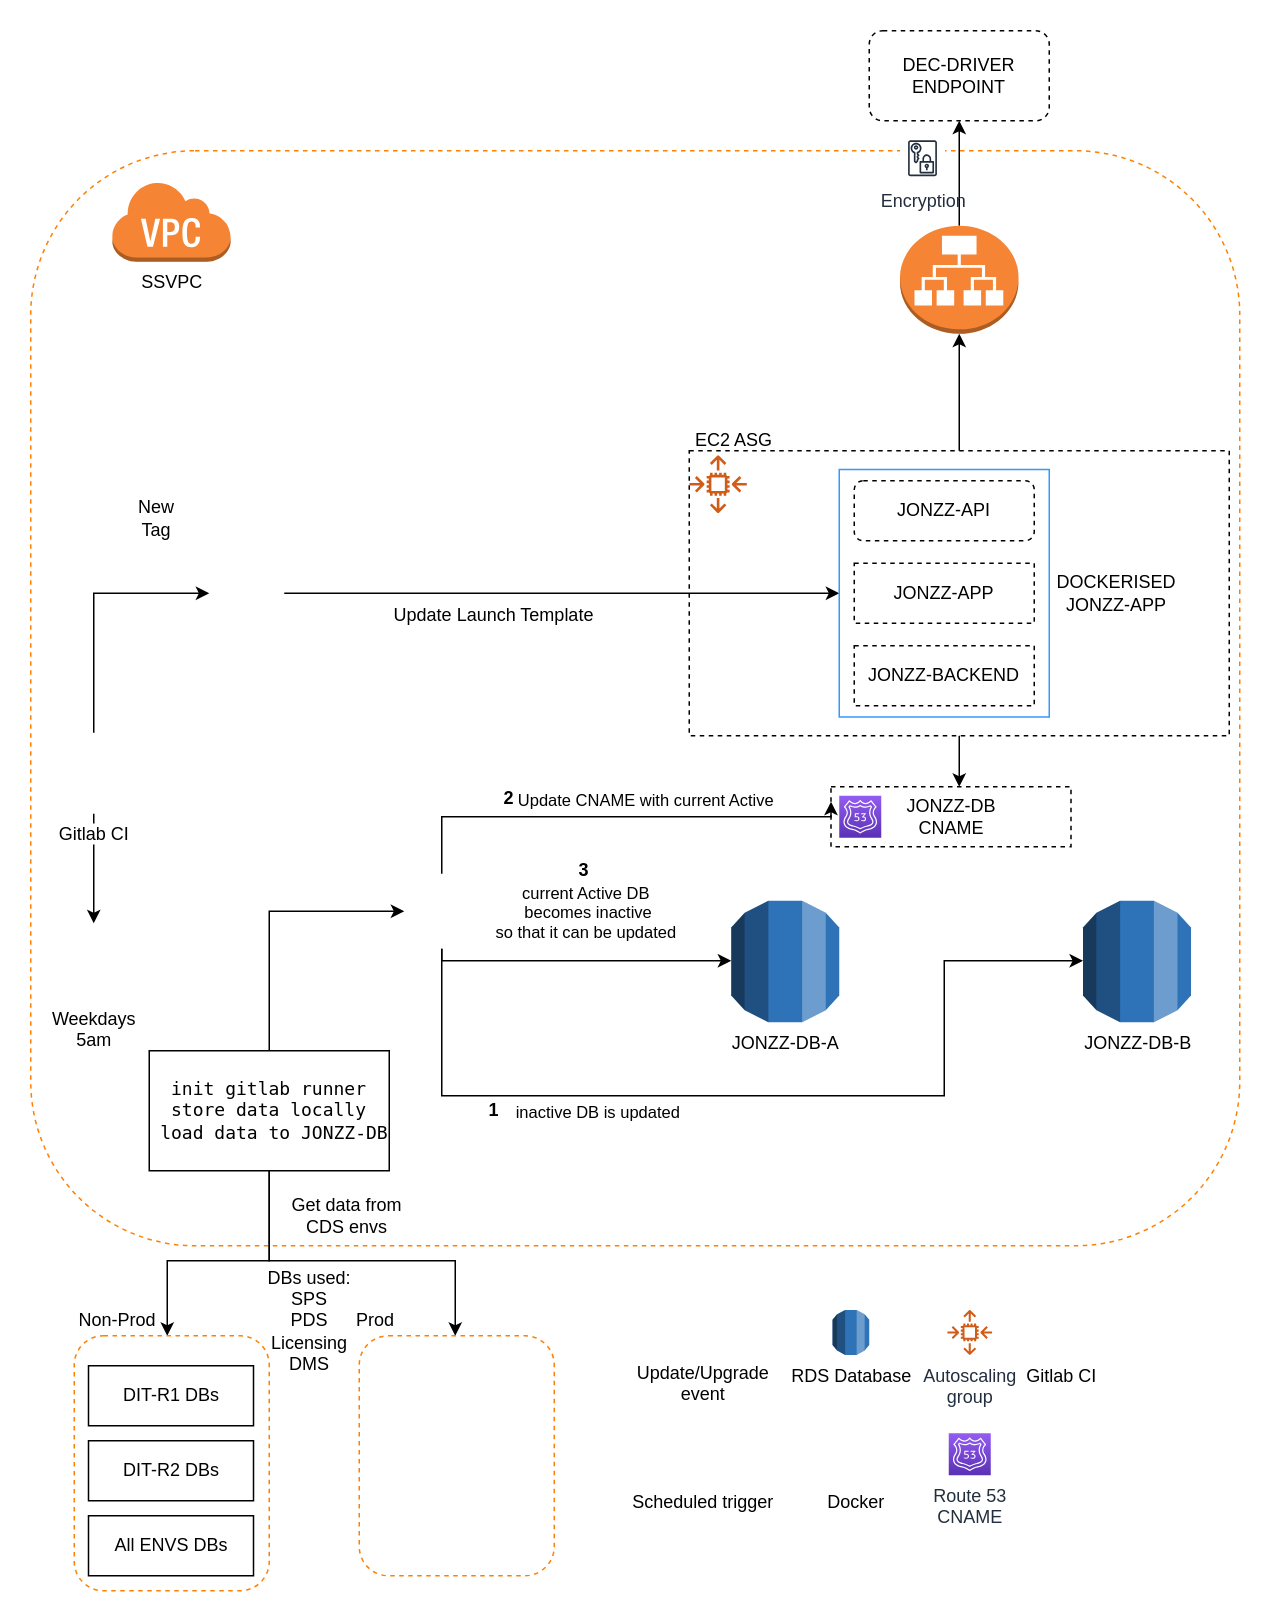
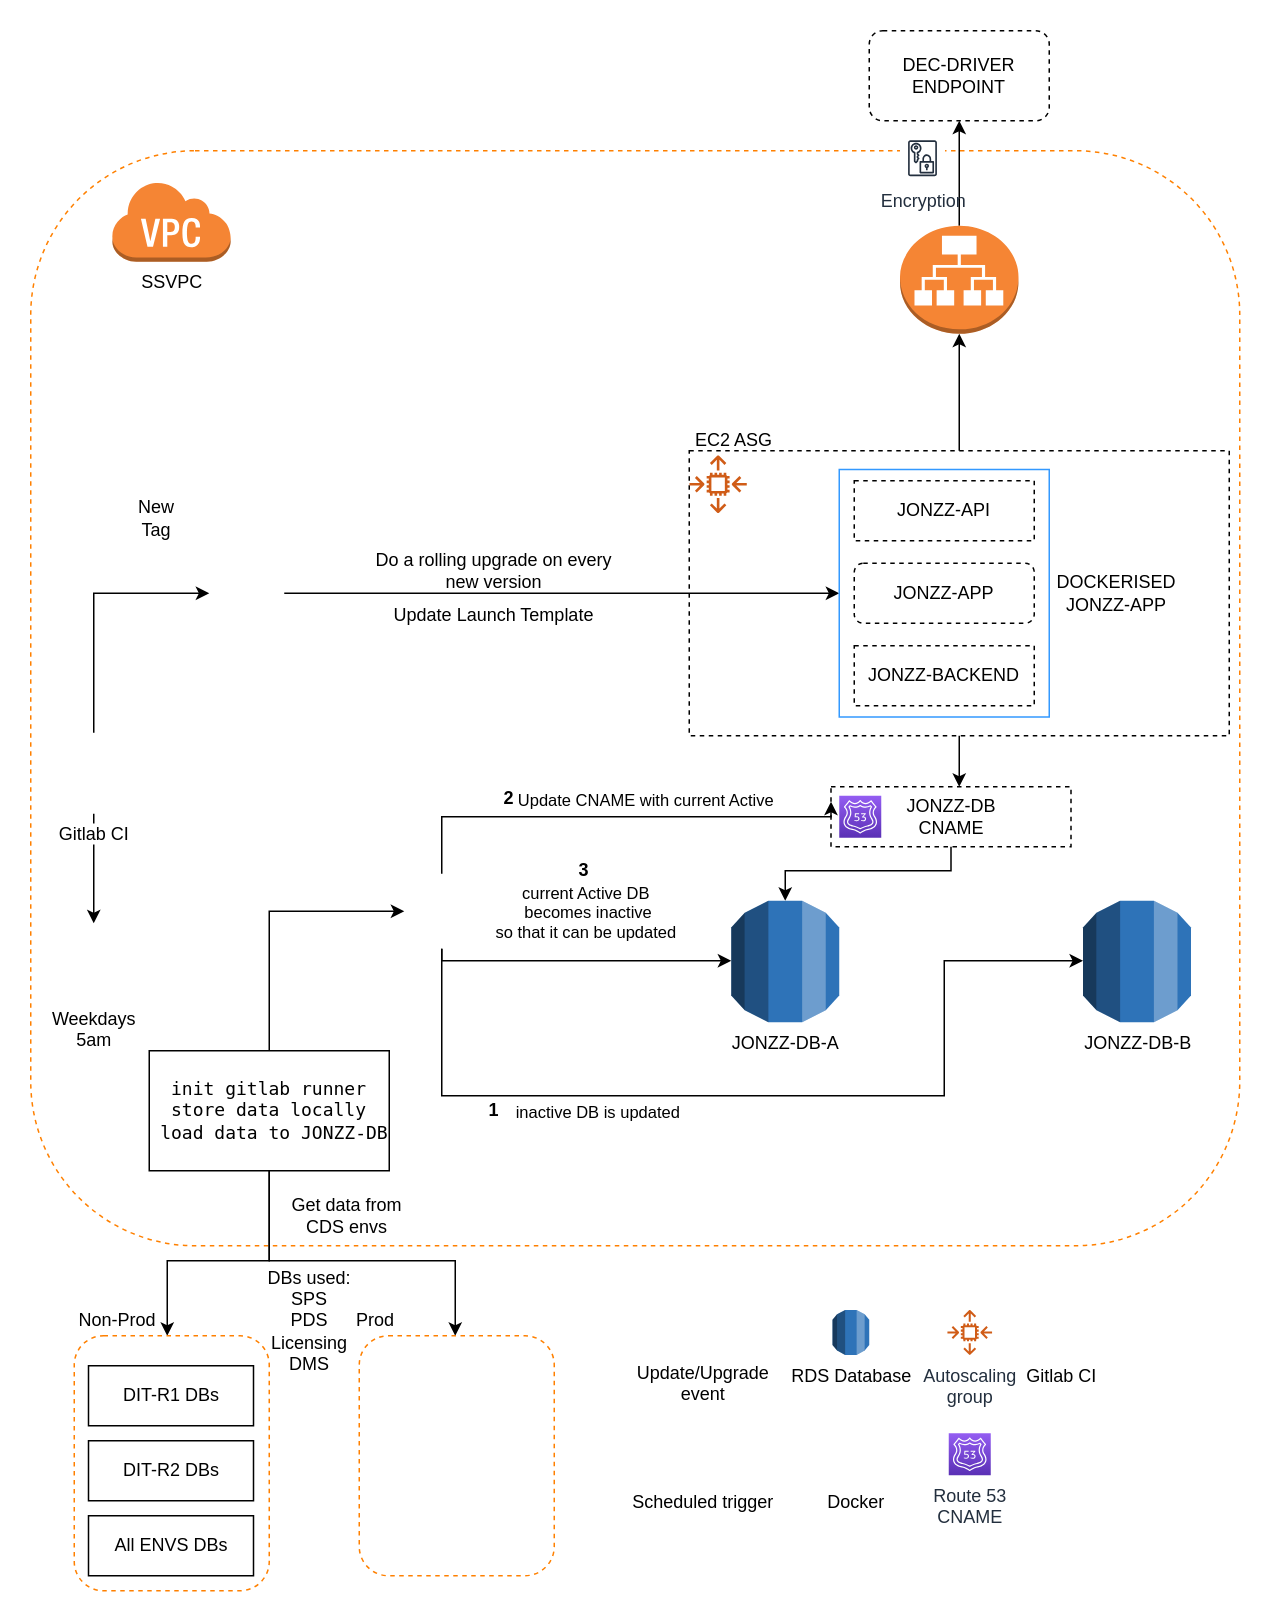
- <mxCell id="13" value="JONZZ-API" style="whiteSpace=wrap;html=1;dashed=1;fillColor=none;rounded=1;" vertex="1" parent="1"><mxGeometry x="569" y="320" width="120" height="40" as="geometry" /></mxCell>
+ <mxCell id="13" value="JONZZ-API" style="rounded=0;whiteSpace=wrap;html=1;dashed=1;fillColor=none;" vertex="1" parent="1"><mxGeometry x="569" y="320" width="120" height="40" as="geometry" /></mxCell>
+ <mxCell id="37" value="Do a rolling upgrade on every new version" style="text;html=1;strokeColor=none;fillColor=none;align=center;verticalAlign=middle;whiteSpace=wrap;rounded=0;dashed=1;" vertex="1" parent="1"><mxGeometry x="239" y="370" width="180" height="20" as="geometry" /></mxCell>
- <mxCell id="14" value="JONZZ-APP" style="rounded=0;whiteSpace=wrap;html=1;dashed=1;fillColor=none;" vertex="1" parent="1"><mxGeometry x="569" y="375" width="120" height="40" as="geometry" /></mxCell>
+ <mxCell id="14" value="JONZZ-APP" style="whiteSpace=wrap;html=1;dashed=1;fillColor=none;rounded=1;" vertex="1" parent="1"><mxGeometry x="569" y="375" width="120" height="40" as="geometry" /></mxCell>
+ <mxCell id="3" style="edgeStyle=orthogonalEdgeStyle;rounded=0;orthogonalLoop=1;jettySize=auto;html=1;entryX=0.5;entryY=0;entryDx=0;entryDy=0;entryPerimeter=0;" edge="1" parent="1" source="4" target="16"><mxGeometry relative="1" as="geometry"><Array as="points"><mxPoint x="634" y="580" /><mxPoint x="523" y="580" /></Array></mxGeometry></mxCell>
